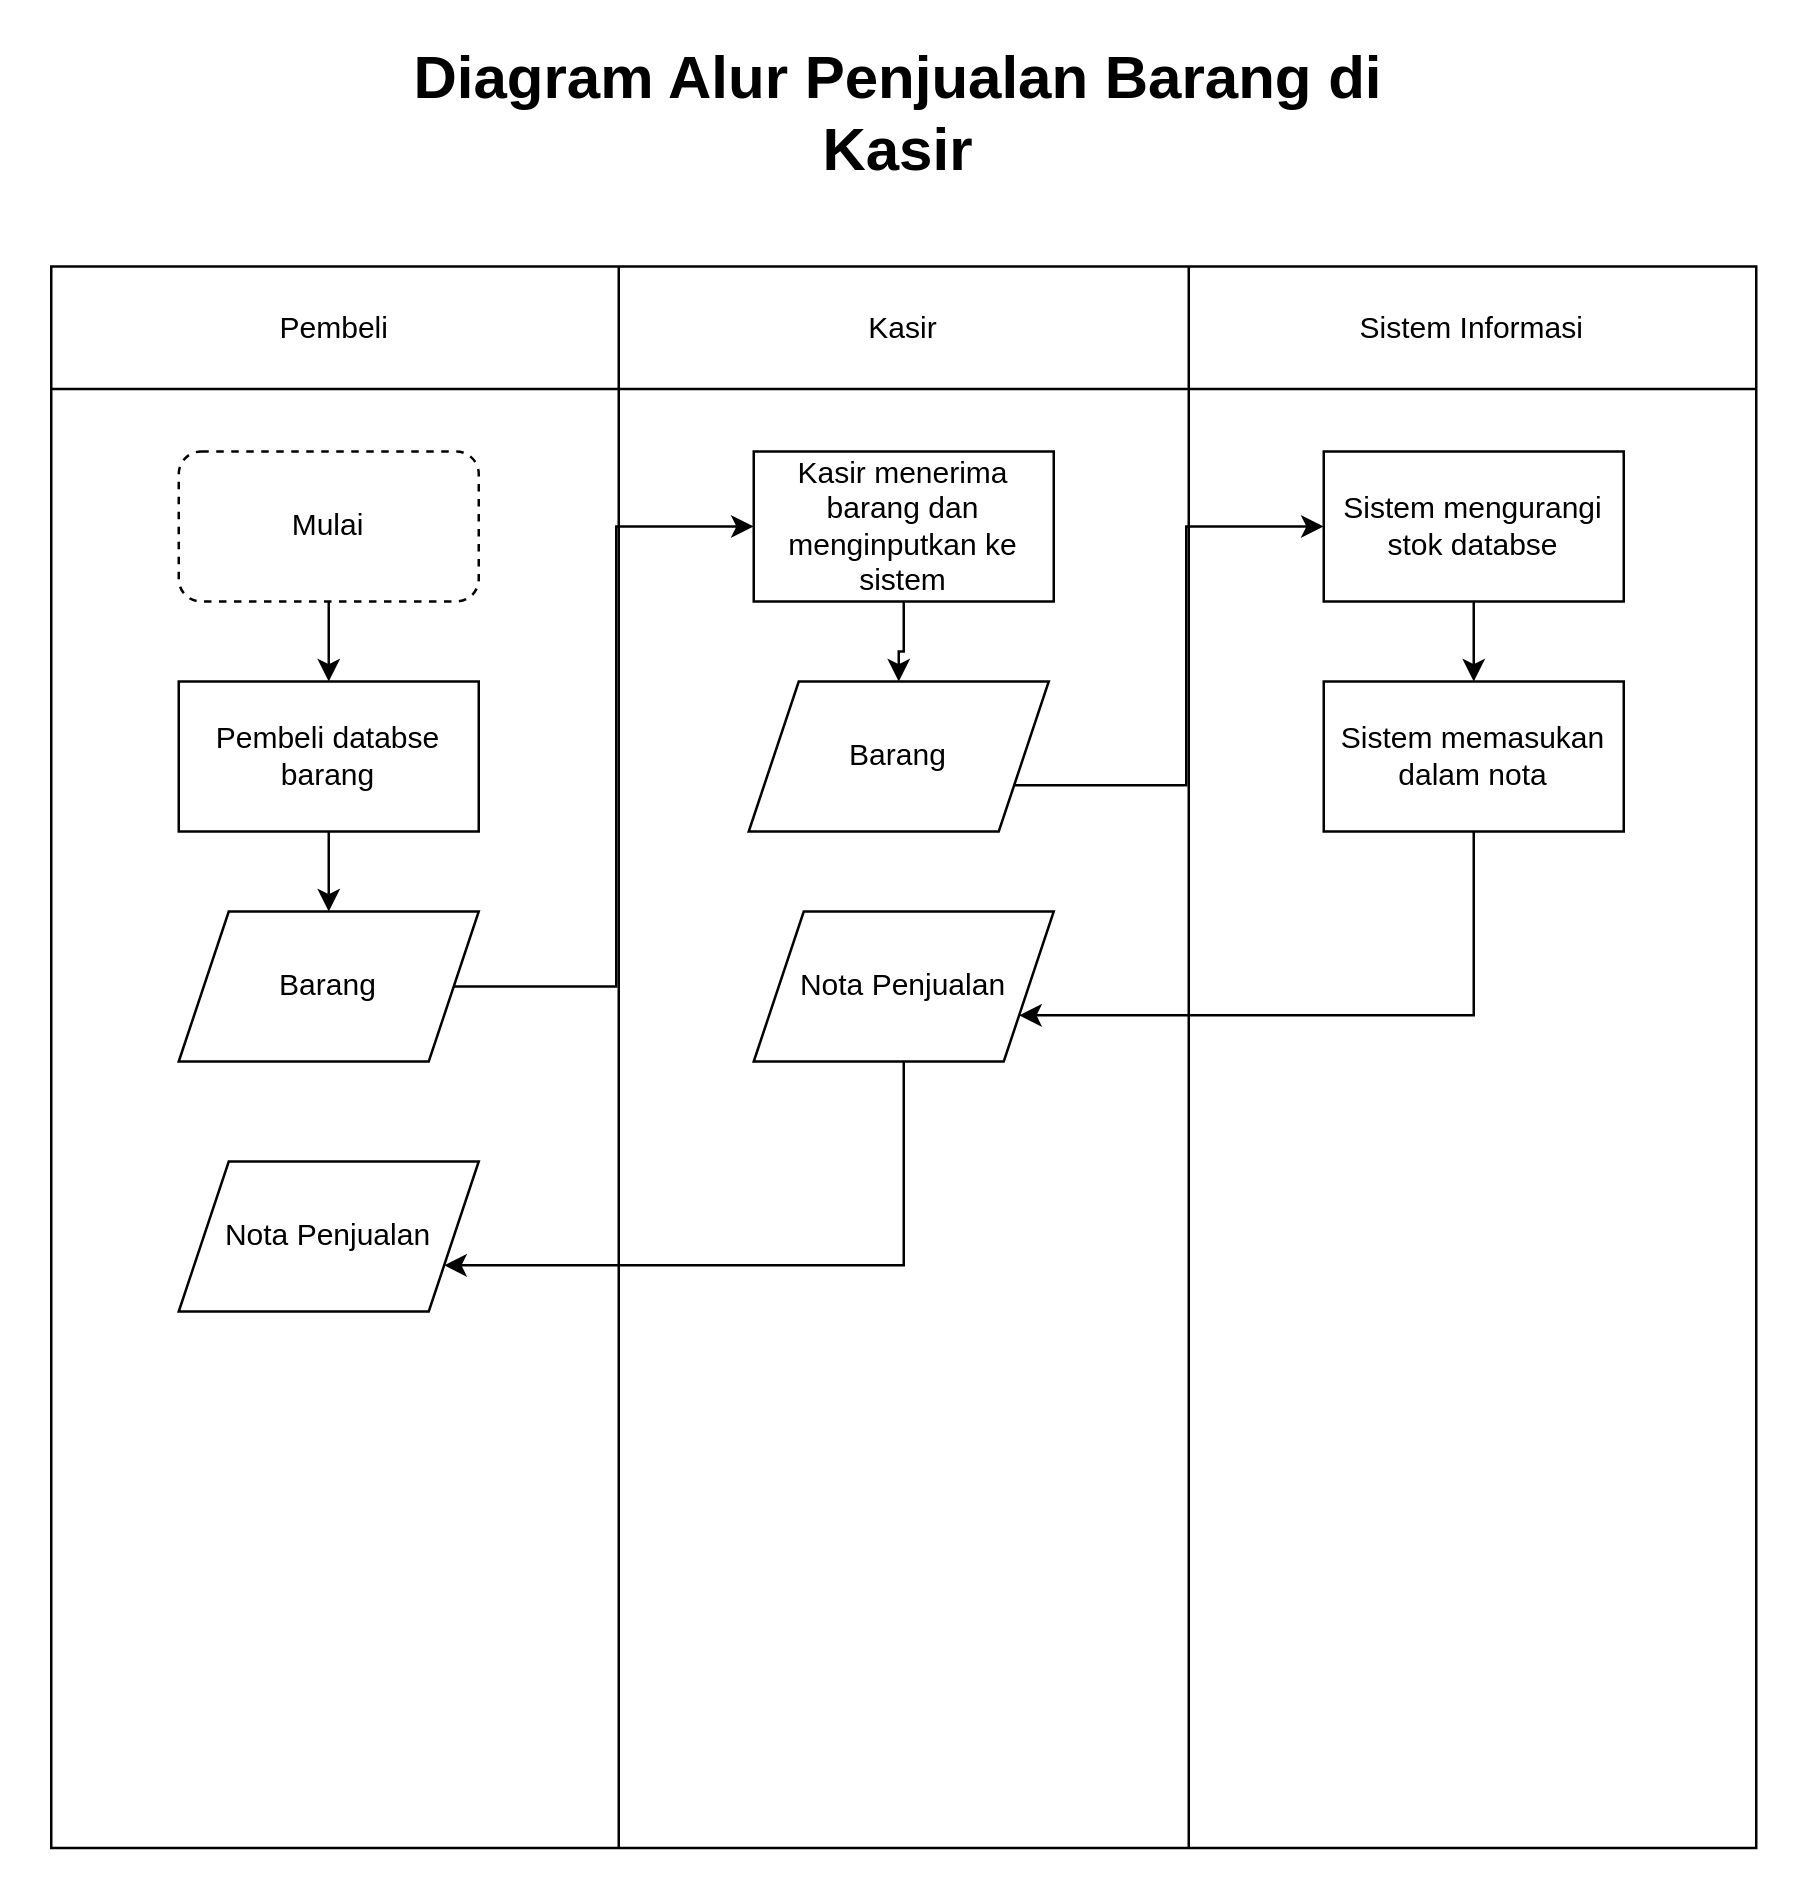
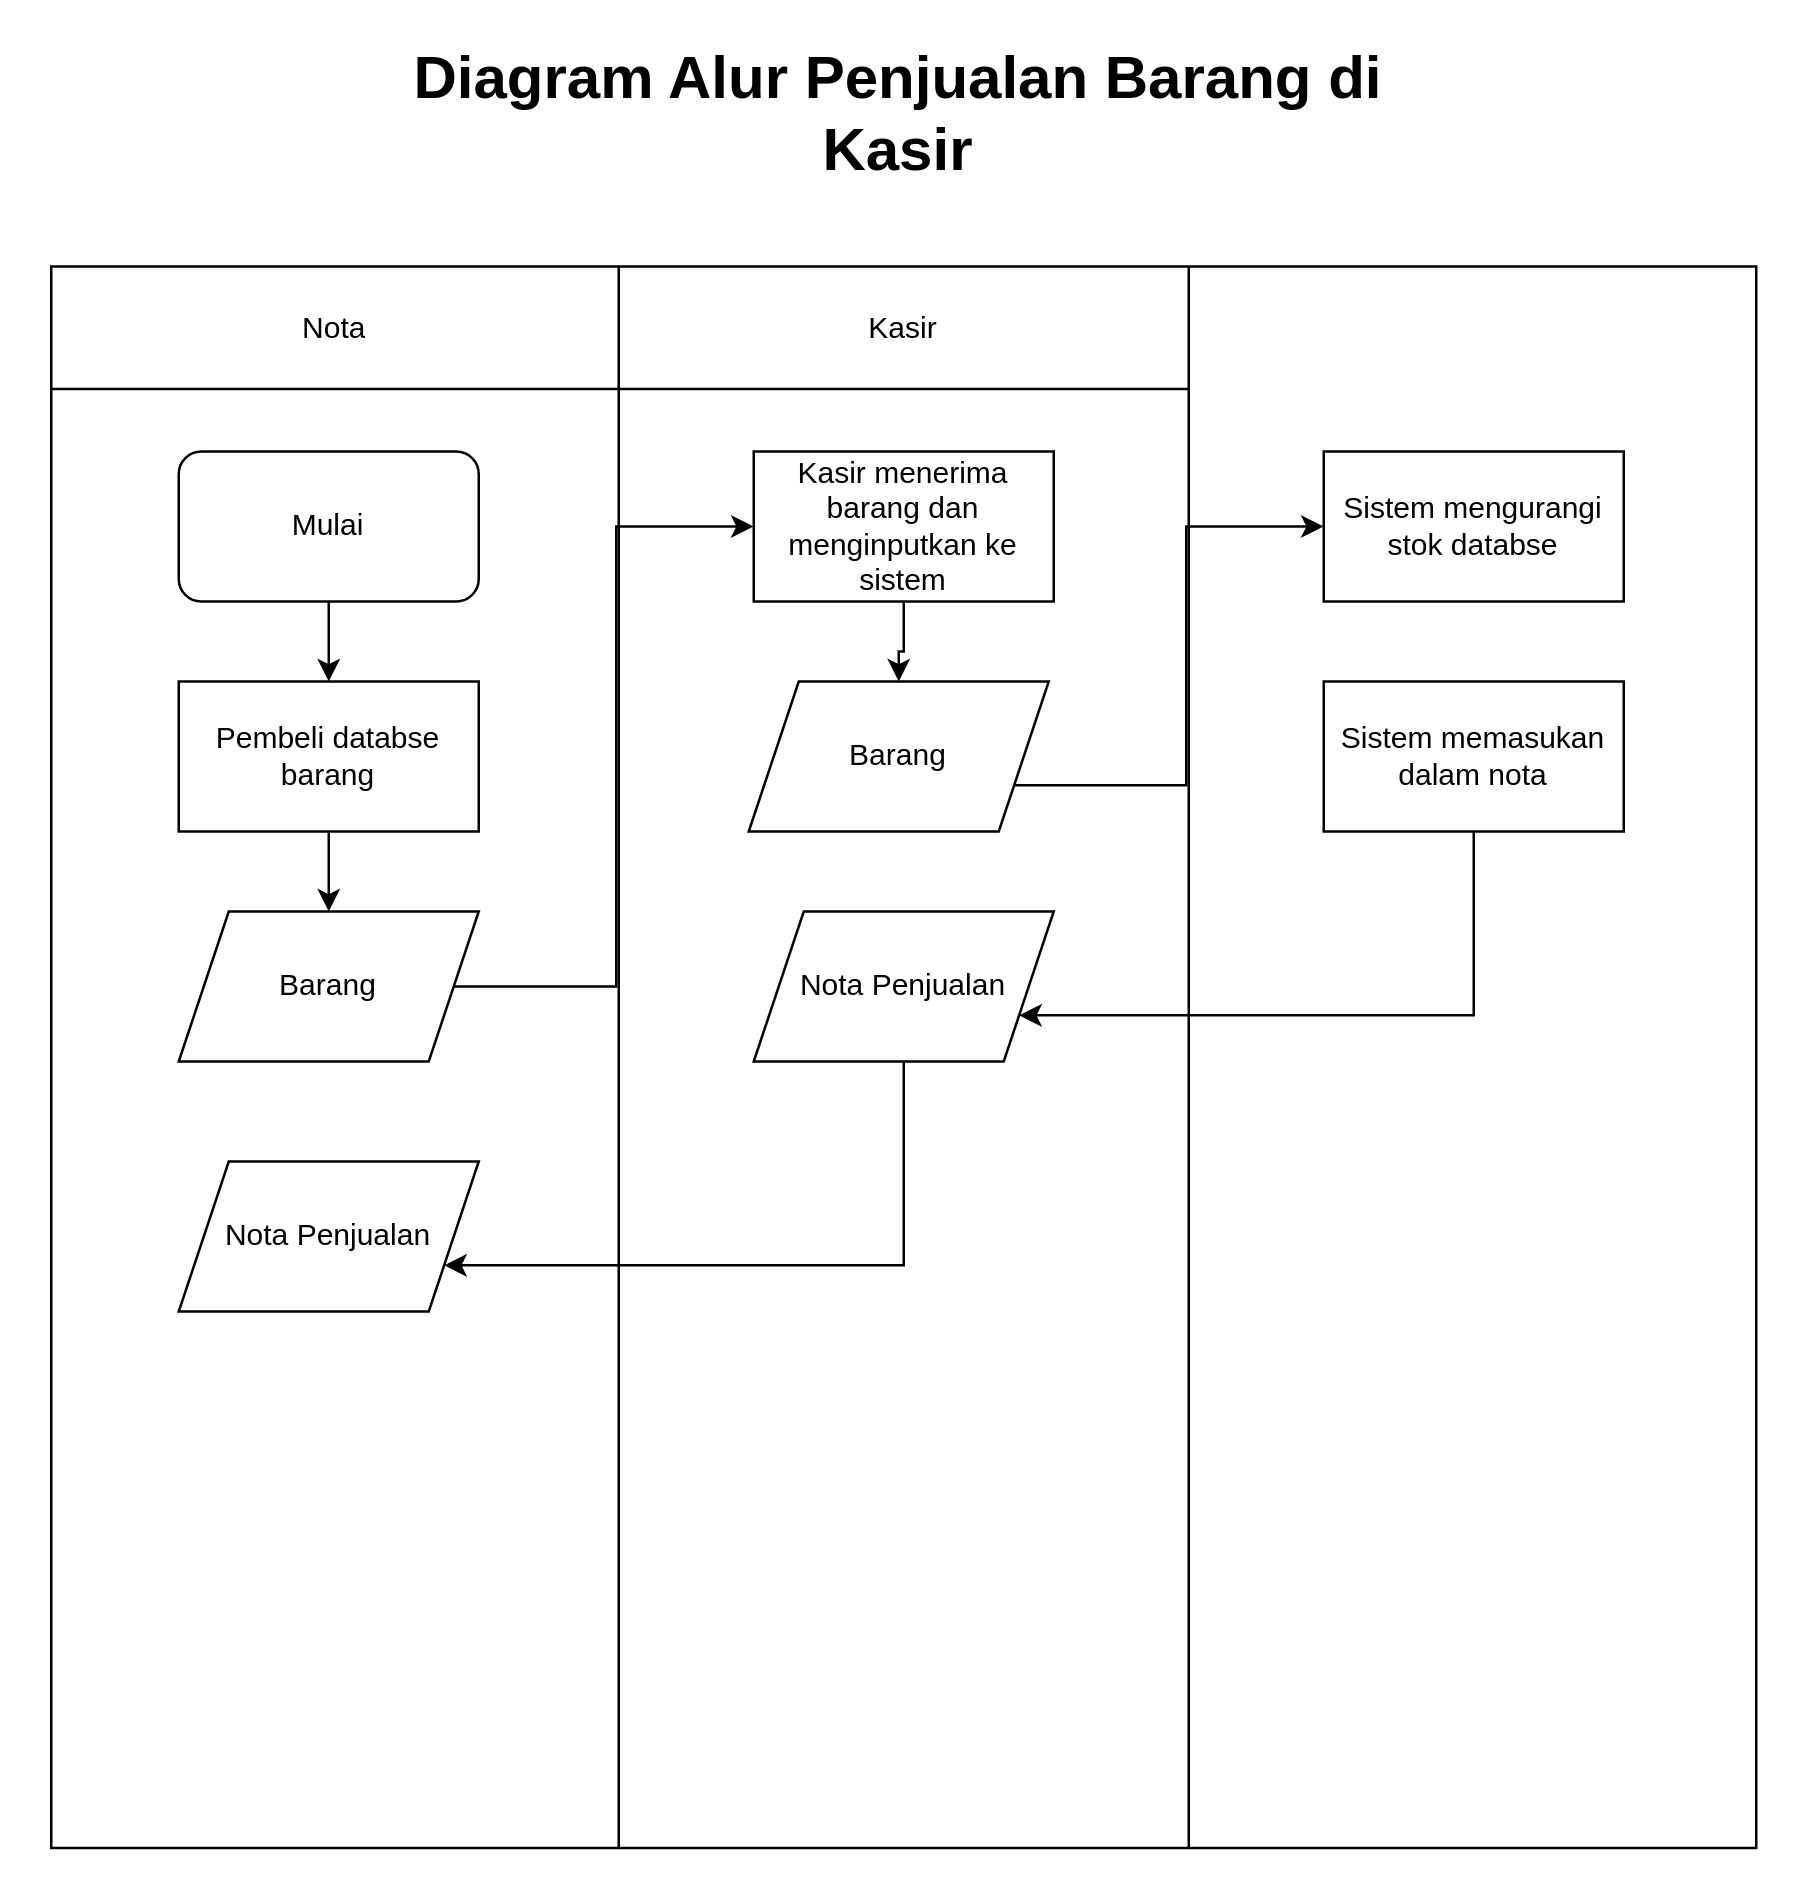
- <mxCell id="7" value="Sistem Informasi" style="shape=partialRectangle;html=1;whiteSpace=wrap;connectable=0;overflow=hidden;fillColor=none;top=0;left=0;bottom=0;right=0;" vertex="1" parent="4"><mxGeometry x="455" width="227" height="49" as="geometry" /></mxCell>
- <mxCell id="5" value="Pembeli" style="shape=partialRectangle;html=1;whiteSpace=wrap;connectable=0;overflow=hidden;fillColor=none;top=0;left=0;bottom=0;right=0;" vertex="1" parent="4"><mxGeometry width="227" height="49" as="geometry" /></mxCell>
+ <mxCell id="5" value="Nota" style="shape=partialRectangle;html=1;whiteSpace=wrap;connectable=0;overflow=hidden;fillColor=none;top=0;left=0;bottom=0;right=0;" vertex="1" parent="4"><mxGeometry width="227" height="49" as="geometry" /></mxCell>
- <mxCell id="13" value="Mulai" style="rounded=1;whiteSpace=wrap;html=1;dashed=1;" vertex="1" parent="1"><mxGeometry x="71" y="165" width="120" height="60" as="geometry" /></mxCell>
+ <mxCell id="13" value="Mulai" style="rounded=1;whiteSpace=wrap;html=1;" vertex="1" parent="1"><mxGeometry x="71" y="165" width="120" height="60" as="geometry" /></mxCell>
- <mxCell id="22" style="edgeStyle=orthogonalEdgeStyle;rounded=0;orthogonalLoop=1;jettySize=auto;html=1;" edge="1" parent="1" source="23" target="25"><mxGeometry relative="1" as="geometry" /></mxCell>
